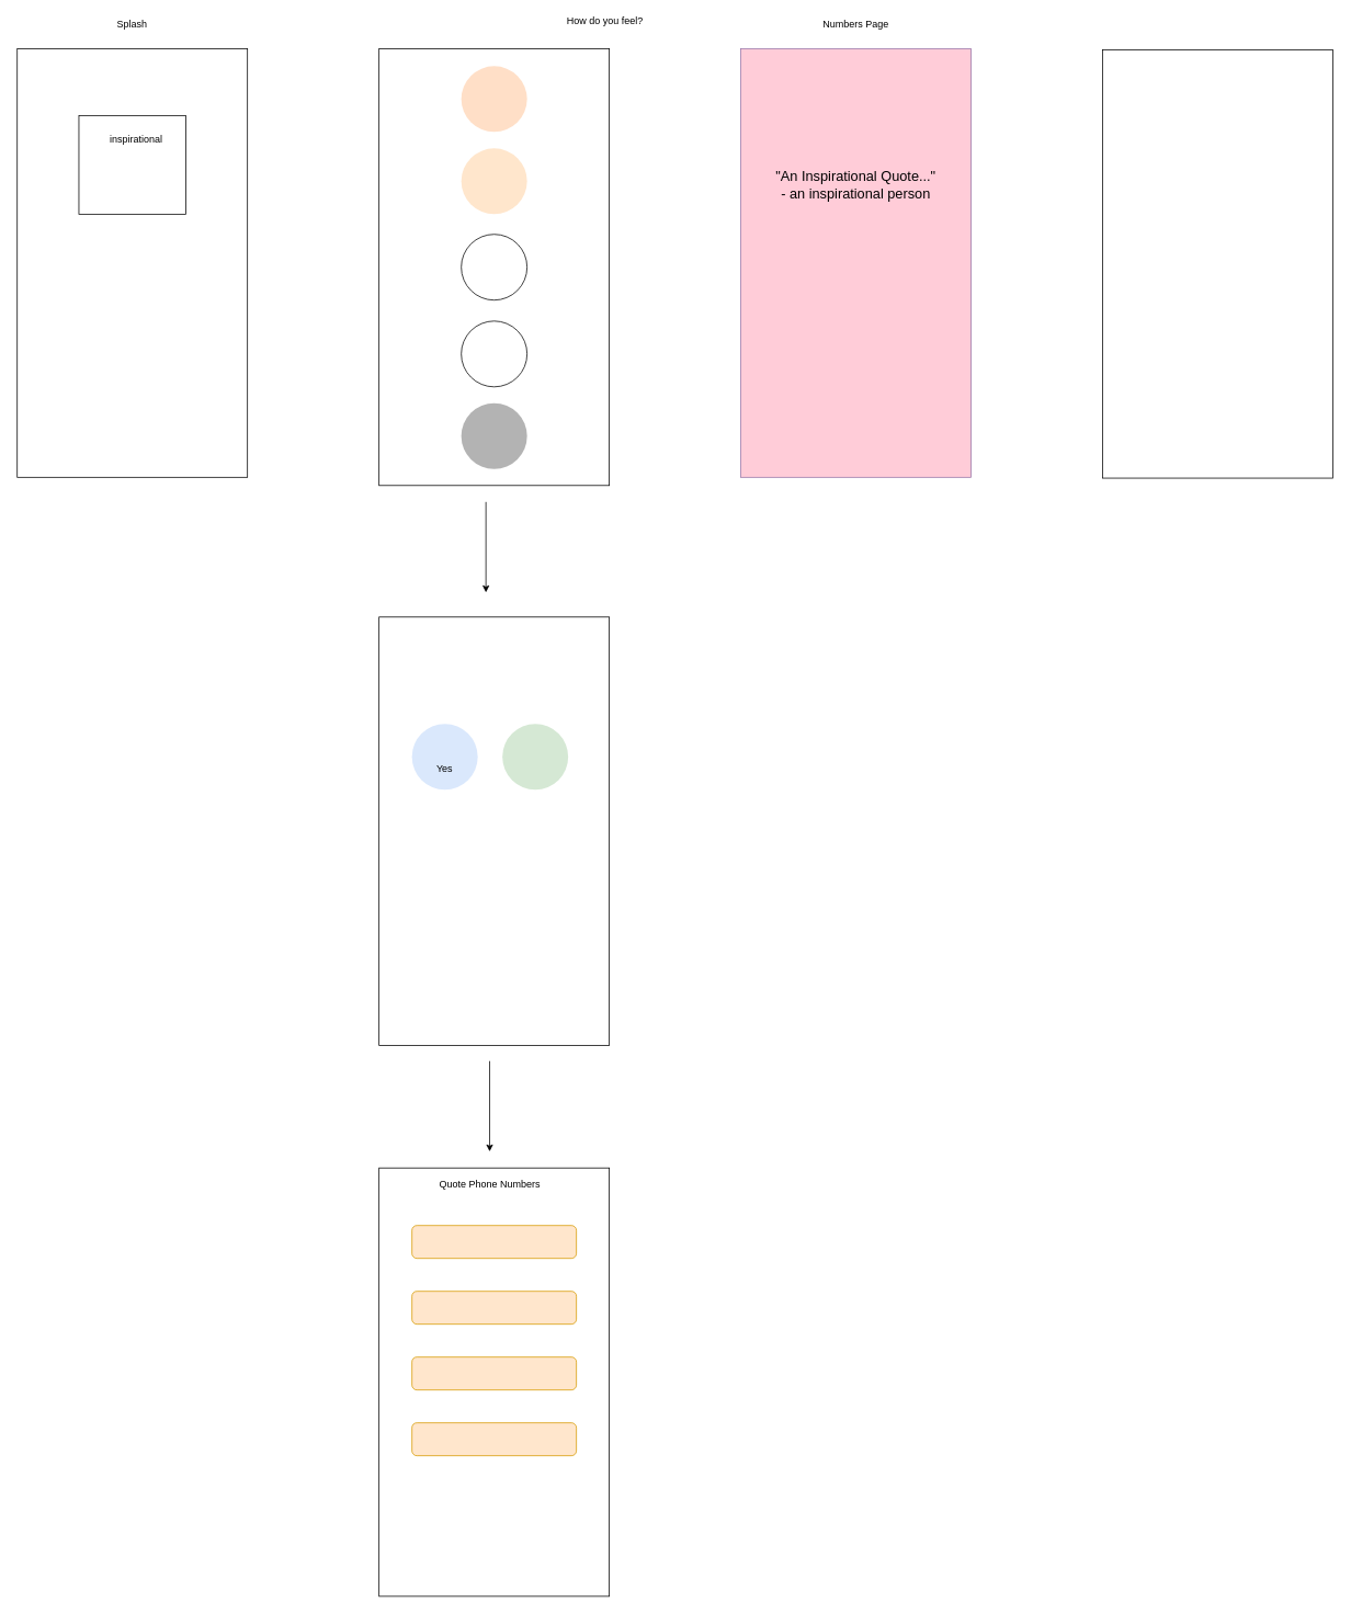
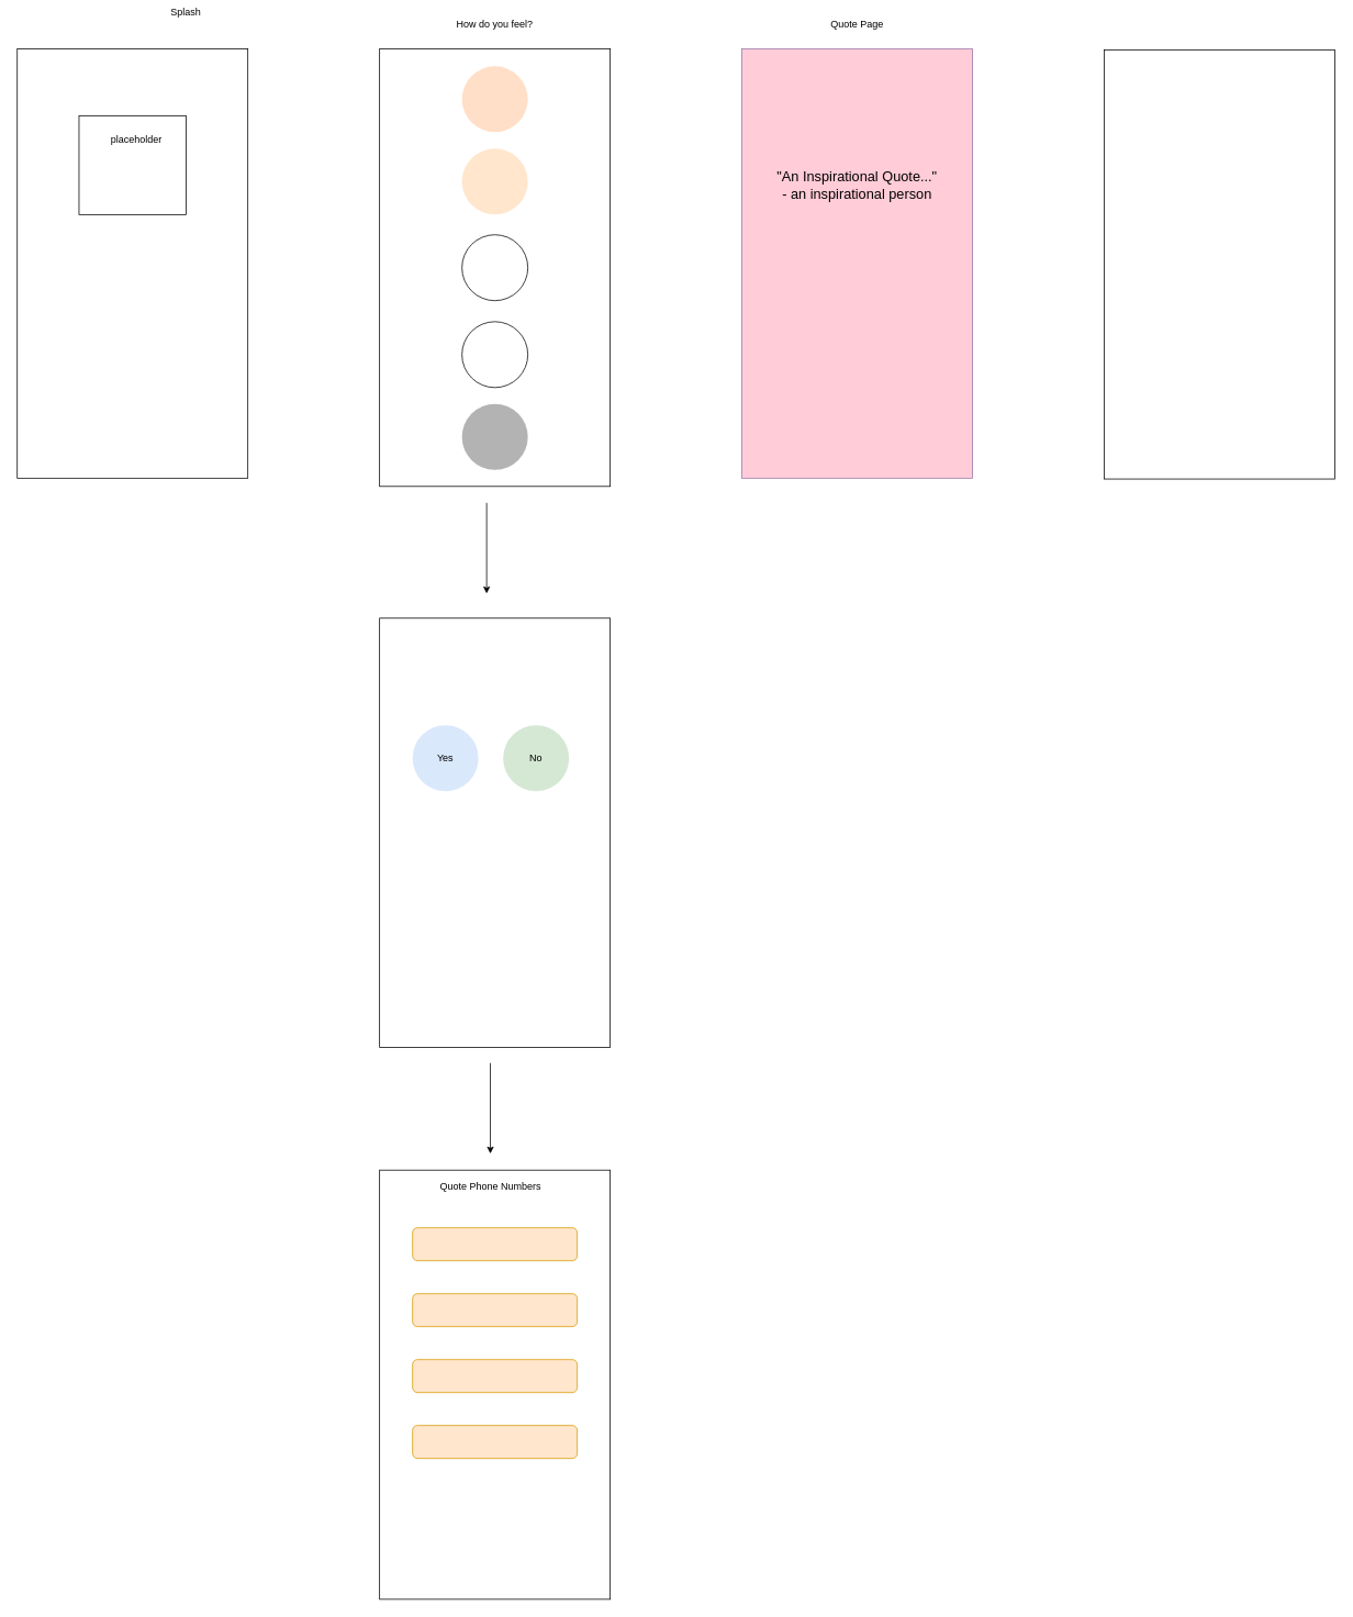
- <mxCell id="9" value="How do you feel?" style="text;html=1;strokeColor=none;fillColor=none;align=center;verticalAlign=middle;whiteSpace=wrap;rounded=0;" parent="1" vertex="1"><mxGeometry x="645" y="15" width="180" height="20" as="geometry" /></mxCell>
+ <mxCell id="9" value="How do you feel?" style="text;html=1;strokeColor=none;fillColor=none;align=center;verticalAlign=middle;whiteSpace=wrap;rounded=0;" parent="1" vertex="1"><mxGeometry x="510" y="20" width="180" height="20" as="geometry" /></mxCell>
- <mxCell id="3" value="Splash" style="text;html=1;strokeColor=none;fillColor=none;align=center;verticalAlign=middle;whiteSpace=wrap;rounded=0;" parent="1" vertex="1"><mxGeometry x="85" y="20" width="150" height="20" as="geometry" /></mxCell>
+ <mxCell id="3" value="Splash" style="text;html=1;strokeColor=none;fillColor=none;align=center;verticalAlign=middle;whiteSpace=wrap;rounded=0;" parent="1" vertex="1"><mxGeometry x="150" y="5" width="150" height="20" as="geometry" /></mxCell>
- <mxCell id="28" value="Numbers Page" style="text;html=1;strokeColor=none;fillColor=none;align=center;verticalAlign=middle;whiteSpace=wrap;rounded=0;" vertex="1" parent="1"><mxGeometry x="975" y="20" width="130" height="20" as="geometry" /></mxCell>
+ <mxCell id="28" value="Quote Page" style="text;html=1;strokeColor=none;fillColor=none;align=center;verticalAlign=middle;whiteSpace=wrap;rounded=0;" vertex="1" parent="1"><mxGeometry x="975" y="20" width="130" height="20" as="geometry" /></mxCell>
- <mxCell id="8" value="inspirational" style="text;html=1;strokeColor=none;fillColor=none;align=center;verticalAlign=middle;whiteSpace=wrap;rounded=0;" parent="1" vertex="1"><mxGeometry x="110" y="160" width="110" height="20" as="geometry" /></mxCell>
+ <mxCell id="8" value="placeholder" style="text;html=1;strokeColor=none;fillColor=none;align=center;verticalAlign=middle;whiteSpace=wrap;rounded=0;" parent="1" vertex="1"><mxGeometry x="110" y="160" width="110" height="20" as="geometry" /></mxCell>
+ <mxCell id="23" value="No" style="text;html=1;strokeColor=none;fillColor=none;align=center;verticalAlign=middle;whiteSpace=wrap;rounded=0;" vertex="1" parent="1"><mxGeometry x="630" y="910" width="40" height="20" as="geometry" /></mxCell>
- <mxCell id="22" value="Yes" style="text;html=1;strokeColor=none;fillColor=none;align=center;verticalAlign=middle;whiteSpace=wrap;rounded=0;" vertex="1" parent="1"><mxGeometry x="520" y="925" width="40" height="20" as="geometry" /></mxCell>
+ <mxCell id="22" value="Yes" style="text;html=1;strokeColor=none;fillColor=none;align=center;verticalAlign=middle;whiteSpace=wrap;rounded=0;" vertex="1" parent="1"><mxGeometry x="520" y="910" width="40" height="20" as="geometry" /></mxCell>
